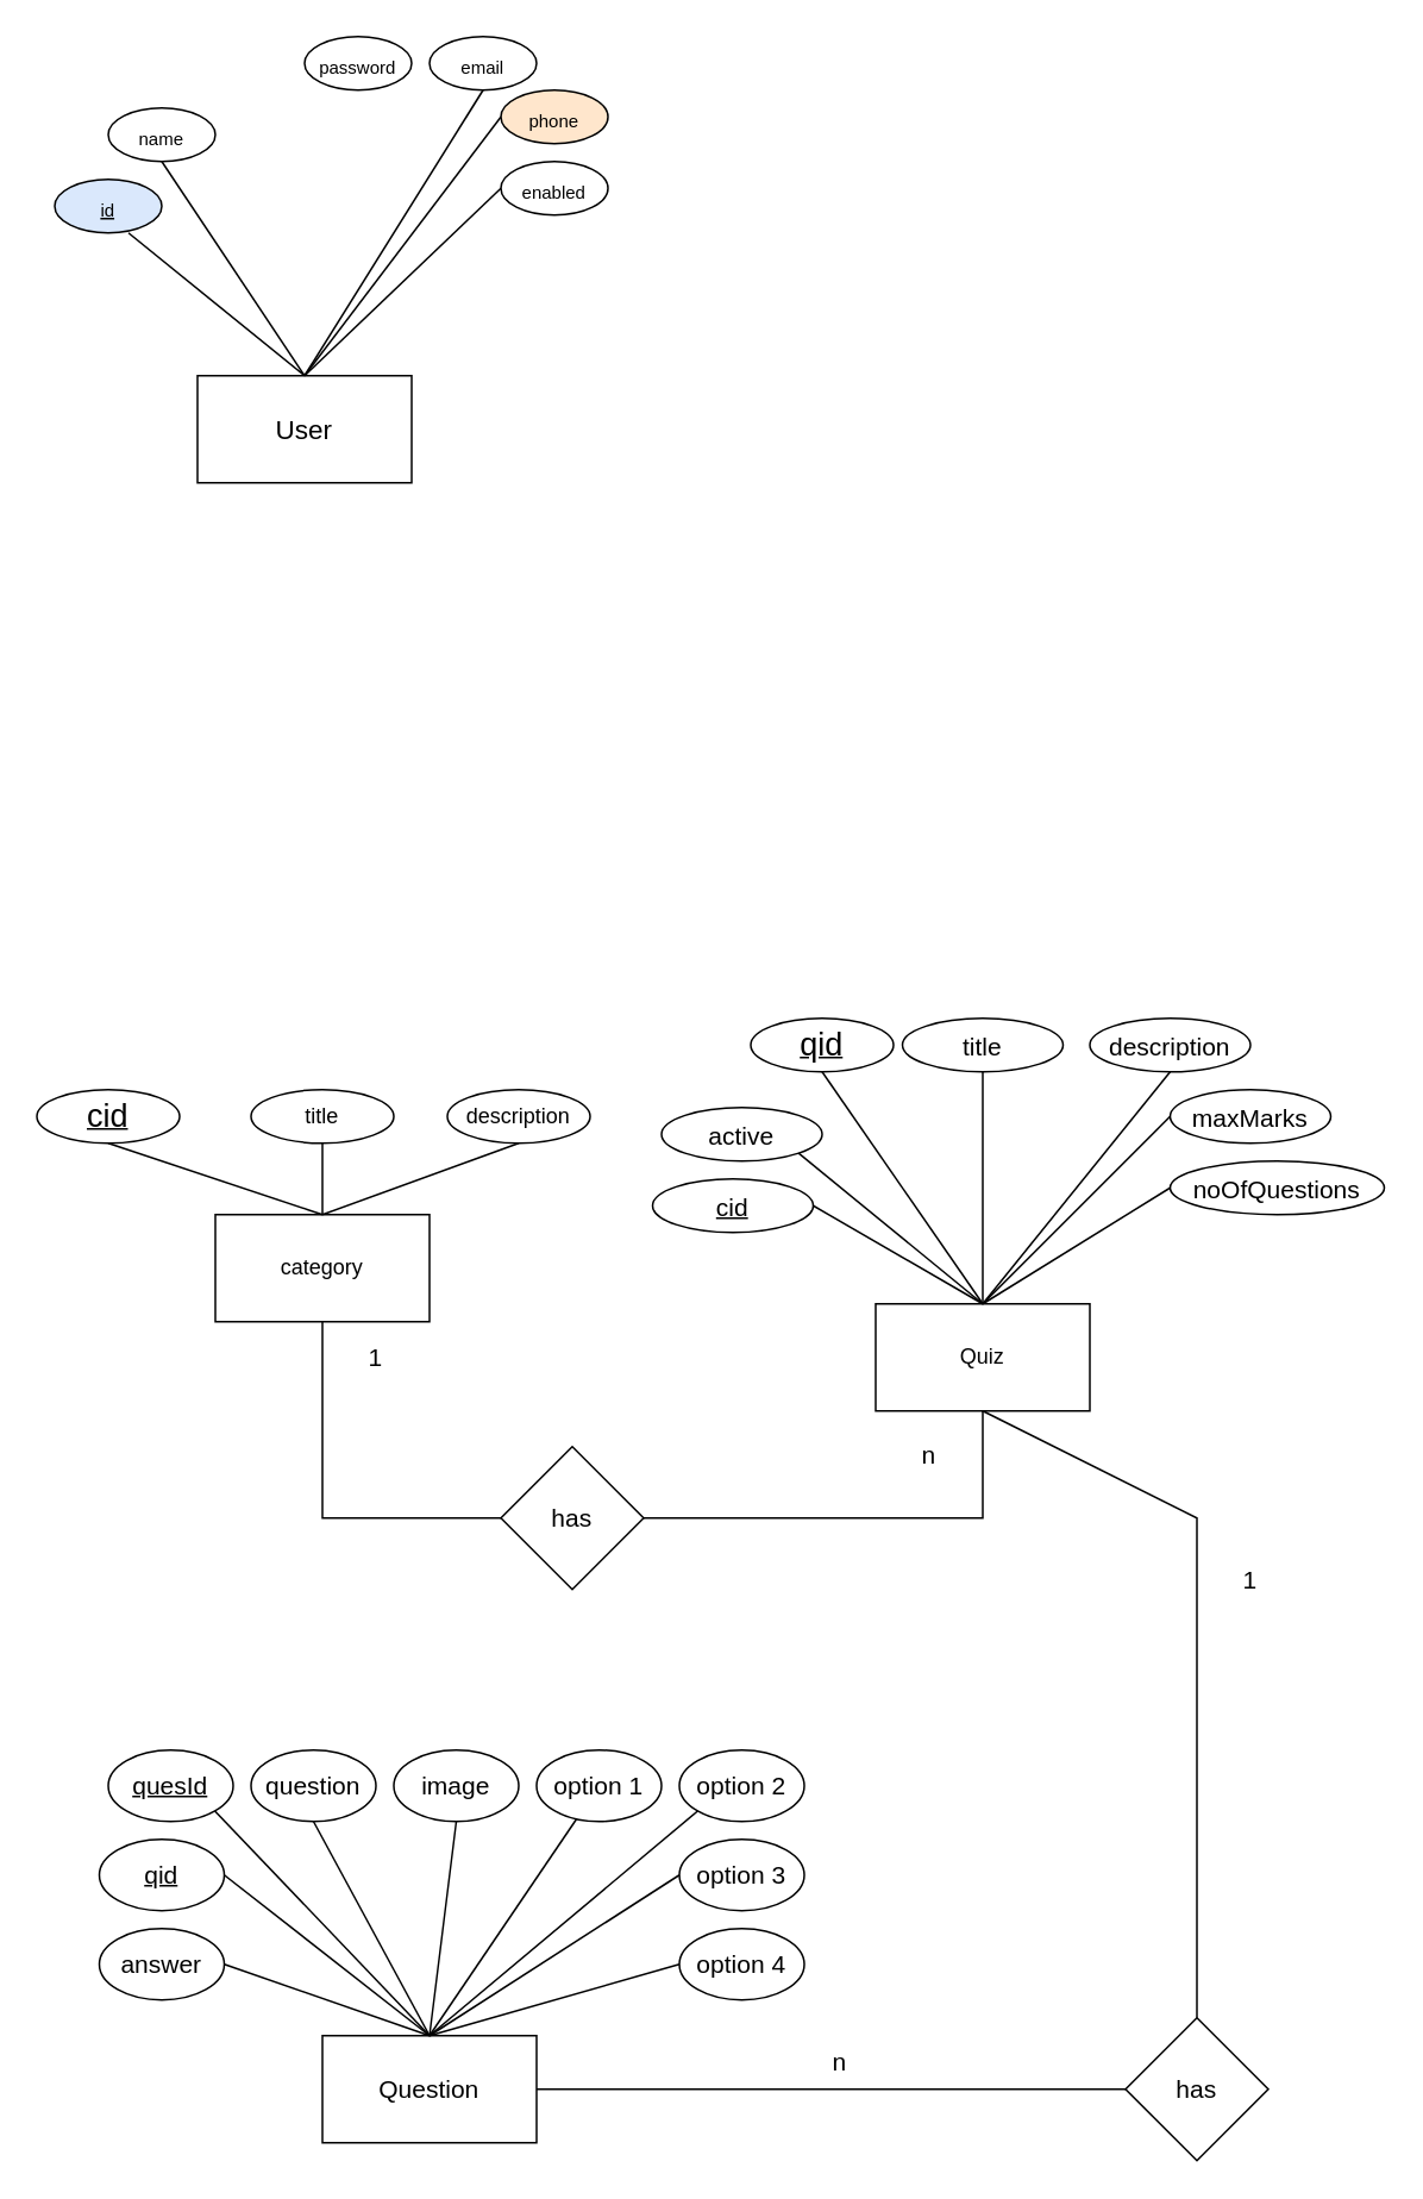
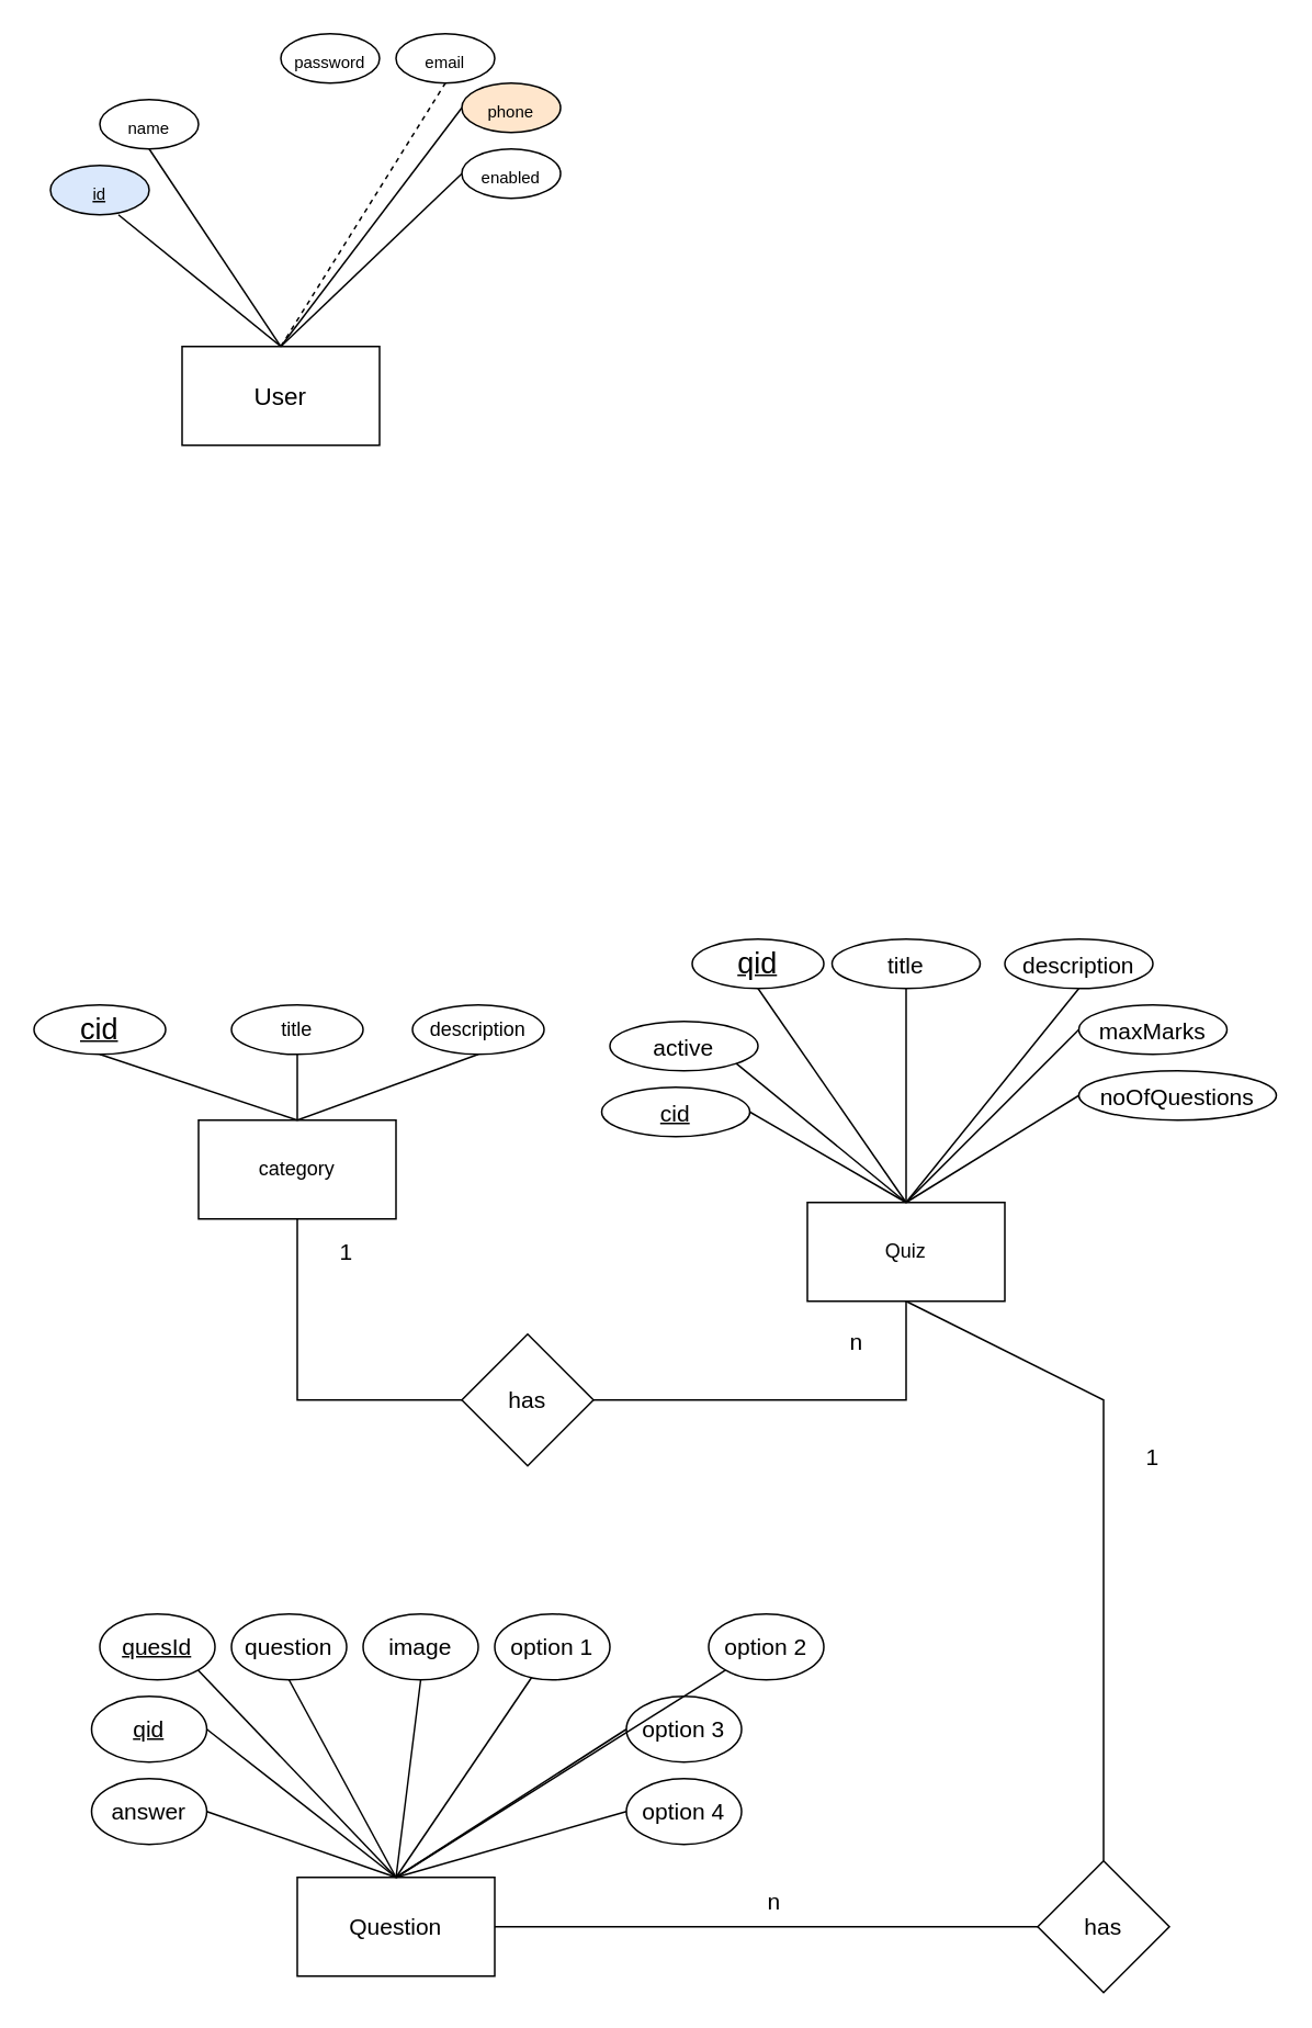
- <mxCell id="11" value="" style="endArrow=none;html=1;rounded=0;fontSize=15;exitX=0.5;exitY=0;exitDx=0;exitDy=0;entryX=0.5;entryY=1;entryDx=0;entryDy=0;" parent="1" source="2" target="8" edge="1"><mxGeometry width="50" height="50" relative="1" as="geometry"><mxPoint x="190" y="230" as="sourcePoint" /><mxPoint x="160" y="80" as="targetPoint" /></mxGeometry></mxCell>
+ <mxCell id="11" value="" style="endArrow=none;html=1;rounded=0;fontSize=15;exitX=0.5;exitY=0;exitDx=0;exitDy=0;entryX=0.5;entryY=1;entryDx=0;entryDy=0;dashed=1;" parent="1" source="2" target="8" edge="1"><mxGeometry width="50" height="50" relative="1" as="geometry"><mxPoint x="190" y="230" as="sourcePoint" /><mxPoint x="160" y="80" as="targetPoint" /></mxGeometry></mxCell>
- <mxCell id="47" value="option 2" style="ellipse;whiteSpace=wrap;html=1;fontSize=14;" vertex="1" parent="1"><mxGeometry x="380" y="980" width="70" height="40" as="geometry" /></mxCell>
+ <mxCell id="47" value="option 2" style="ellipse;whiteSpace=wrap;html=1;fontSize=14;" vertex="1" parent="1"><mxGeometry x="430" y="980" width="70" height="40" as="geometry" /></mxCell>
